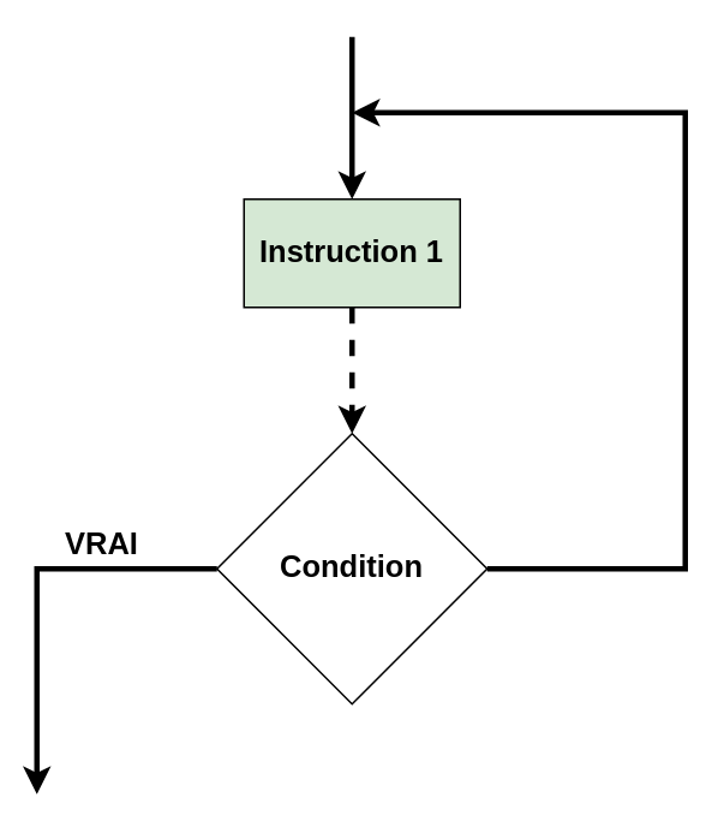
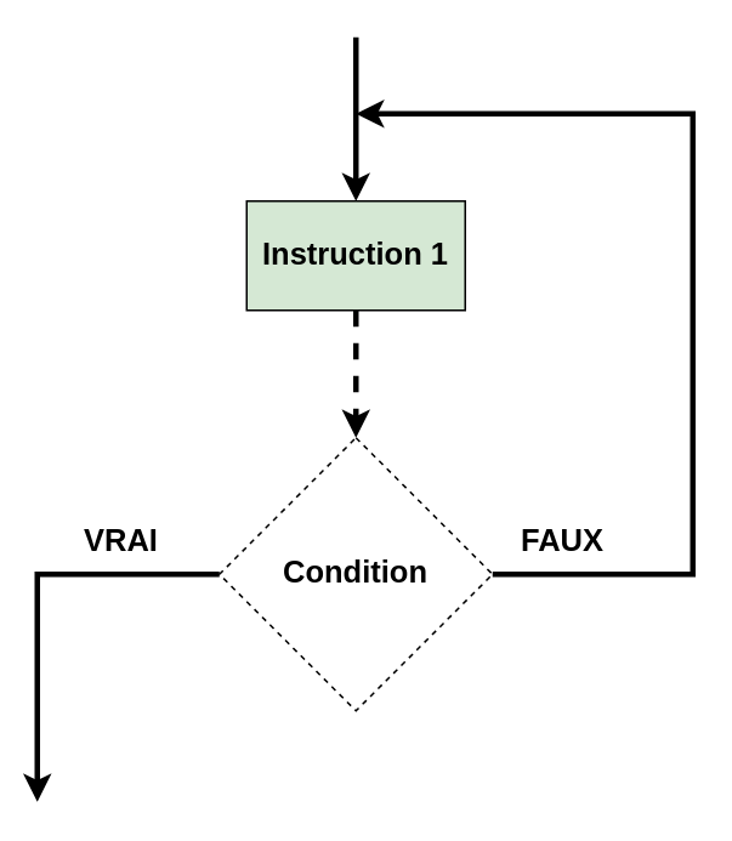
+ <mxCell id="7" value="FAUX" style="text;strokeColor=none;fillColor=none;align=left;verticalAlign=middle;spacingLeft=4;spacingRight=4;overflow=hidden;points=[[0,0.5],[1,0.5]];portConstraint=eastwest;rotatable=0;fontSize=17;fontStyle=1" vertex="1" parent="1"><mxGeometry x="280" y="280" width="80" height="30" as="geometry" /></mxCell>
- <mxCell id="8" value="VRAI" style="text;strokeColor=none;fillColor=none;align=left;verticalAlign=middle;spacingLeft=4;spacingRight=4;overflow=hidden;points=[[0,0.5],[1,0.5]];portConstraint=eastwest;rotatable=0;fontSize=17;fontStyle=1" vertex="1" parent="1"><mxGeometry x="30" y="285" width="80" height="30" as="geometry" /></mxCell>
+ <mxCell id="8" value="VRAI" style="text;strokeColor=none;fillColor=none;align=left;verticalAlign=middle;spacingLeft=4;spacingRight=4;overflow=hidden;points=[[0,0.5],[1,0.5]];portConstraint=eastwest;rotatable=0;fontSize=17;fontStyle=1" vertex="1" parent="1"><mxGeometry x="40" y="280" width="80" height="30" as="geometry" /></mxCell>
- <mxCell id="2" value="&lt;b&gt;&lt;font style=&quot;font-size: 17px;&quot;&gt;Condition&lt;/font&gt;&lt;/b&gt;" style="rhombus;whiteSpace=wrap;html=1;" vertex="1" parent="1"><mxGeometry x="120" y="240" width="150" height="150" as="geometry" /></mxCell>
+ <mxCell id="2" value="&lt;b&gt;&lt;font style=&quot;font-size: 17px;&quot;&gt;Condition&lt;/font&gt;&lt;/b&gt;" style="rhombus;whiteSpace=wrap;html=1;dashed=1;" vertex="1" parent="1"><mxGeometry x="120" y="240" width="150" height="150" as="geometry" /></mxCell>
